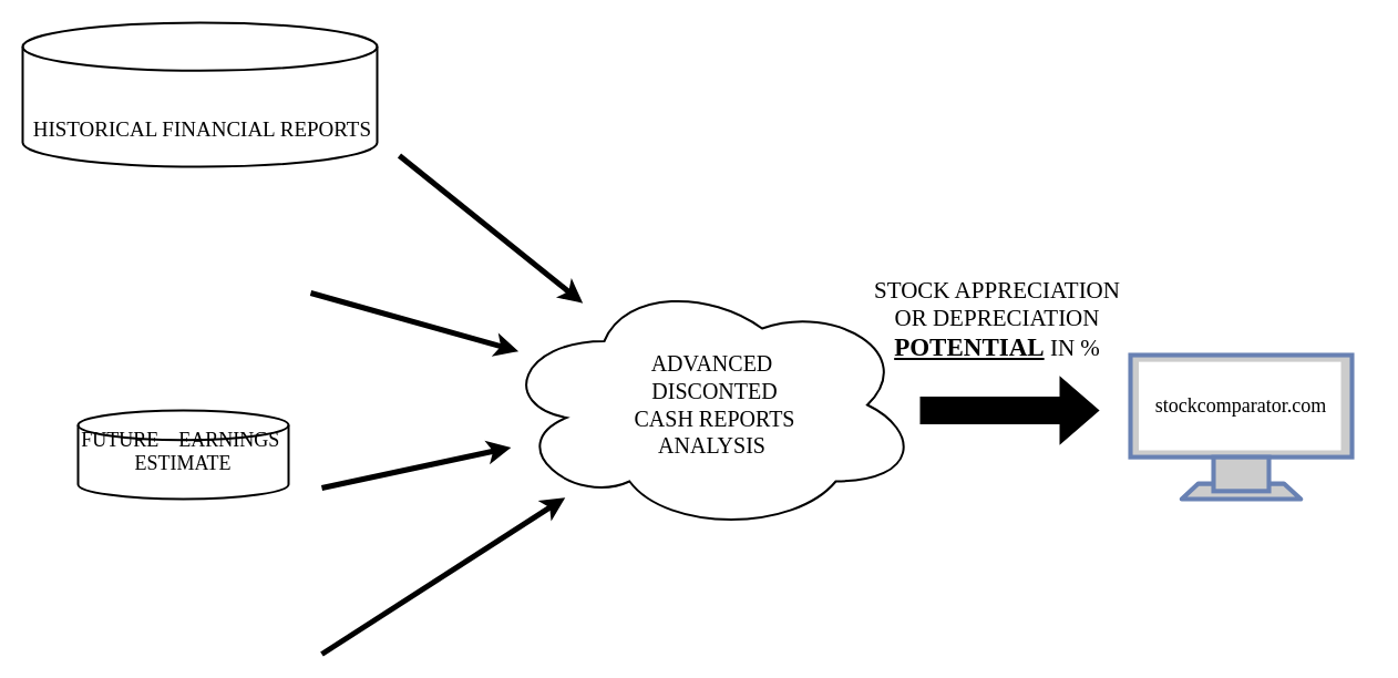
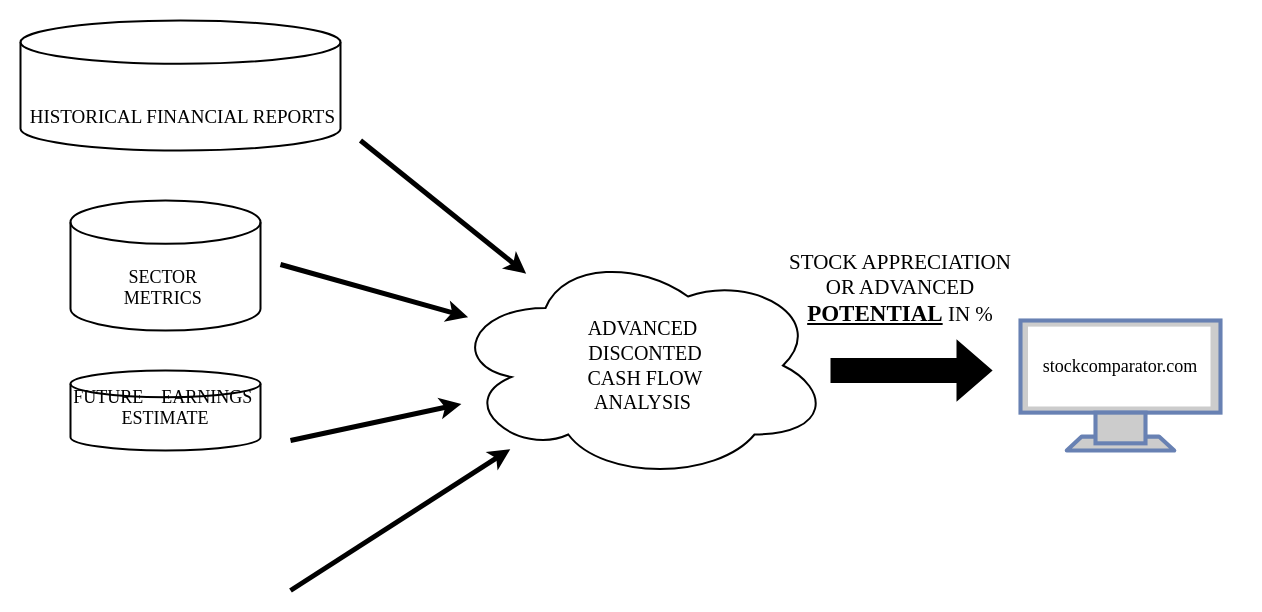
+ <mxCell id="4" value="&lt;p style=&quot;font-size: 18px;&quot;&gt;&amp;nbsp; &amp;nbsp; SECTOR&amp;nbsp; &amp;nbsp; &amp;nbsp; METRICS&amp;nbsp;&lt;/p&gt;" style="strokeWidth=2;html=1;shape=mxgraph.flowchart.database;whiteSpace=wrap;verticalAlign=bottom;fontFamily=Tahoma;fontSize=18;" parent="1" vertex="1"><mxGeometry x="70" y="200" width="190" height="130" as="geometry" /></mxCell>
- <mxCell id="12" value="&lt;font style=&quot;&quot;&gt;&lt;span style=&quot;font-size: 21px;&quot;&gt;STOCK APPRECIATION OR DEPRECIATION &lt;/span&gt;&lt;b style=&quot;&quot;&gt;&lt;font style=&quot;font-size: 23px;&quot;&gt;&lt;u&gt;POTENTIAL&lt;/u&gt;&lt;/font&gt;&lt;/b&gt;&lt;span style=&quot;font-size: 21px;&quot;&gt; IN %&lt;/span&gt;&lt;/font&gt;" style="text;html=1;strokeColor=none;fillColor=none;align=center;verticalAlign=bottom;whiteSpace=wrap;rounded=0;strokeWidth=2;fontFamily=Tahoma;fontSize=18;" parent="1" vertex="1"><mxGeometry x="780" y="210" width="240" height="120" as="geometry" /></mxCell>
+ <mxCell id="12" value="&lt;font style=&quot;&quot;&gt;&lt;span style=&quot;font-size: 21px;&quot;&gt;STOCK APPRECIATION OR ADVANCED &lt;/span&gt;&lt;b style=&quot;&quot;&gt;&lt;font style=&quot;font-size: 23px;&quot;&gt;&lt;u&gt;POTENTIAL&lt;/u&gt;&lt;/font&gt;&lt;/b&gt;&lt;span style=&quot;font-size: 21px;&quot;&gt; IN %&lt;/span&gt;&lt;/font&gt;" style="text;html=1;strokeColor=none;fillColor=none;align=center;verticalAlign=bottom;whiteSpace=wrap;rounded=0;strokeWidth=2;fontFamily=Tahoma;fontSize=18;" parent="1" vertex="1"><mxGeometry x="780" y="210" width="240" height="120" as="geometry" /></mxCell>
- <mxCell id="5" value="&lt;font style=&quot;font-size: 20px;&quot;&gt;&amp;nbsp;ADVANCED &lt;br&gt;&amp;nbsp; DISCONTED&lt;br&gt;&amp;nbsp; &amp;nbsp; &amp;nbsp; &amp;nbsp; &amp;nbsp; &amp;nbsp; &amp;nbsp; &amp;nbsp; &amp;nbsp; &amp;nbsp;CASH REPORTS&amp;nbsp; &amp;nbsp; &amp;nbsp; &amp;nbsp; &amp;nbsp; &amp;nbsp; &amp;nbsp; &amp;nbsp; &amp;nbsp; &amp;nbsp;ANALYSIS&lt;/font&gt;" style="ellipse;shape=cloud;whiteSpace=wrap;html=1;fontSize=18;fontFamily=Tahoma;verticalAlign=middle;strokeWidth=2;" parent="1" vertex="1"><mxGeometry x="450" y="250" width="380" height="230" as="geometry" /></mxCell>
+ <mxCell id="5" value="&lt;font style=&quot;font-size: 20px;&quot;&gt;&amp;nbsp;ADVANCED &lt;br&gt;&amp;nbsp; DISCONTED&lt;br&gt;&amp;nbsp; &amp;nbsp; &amp;nbsp; &amp;nbsp; &amp;nbsp; &amp;nbsp; &amp;nbsp; &amp;nbsp; &amp;nbsp; &amp;nbsp;CASH FLOW&amp;nbsp; &amp;nbsp; &amp;nbsp; &amp;nbsp; &amp;nbsp; &amp;nbsp; &amp;nbsp; &amp;nbsp; &amp;nbsp; &amp;nbsp;ANALYSIS&lt;/font&gt;" style="ellipse;shape=cloud;whiteSpace=wrap;html=1;fontSize=18;fontFamily=Tahoma;verticalAlign=middle;strokeWidth=2;" parent="1" vertex="1"><mxGeometry x="450" y="250" width="380" height="230" as="geometry" /></mxCell>
